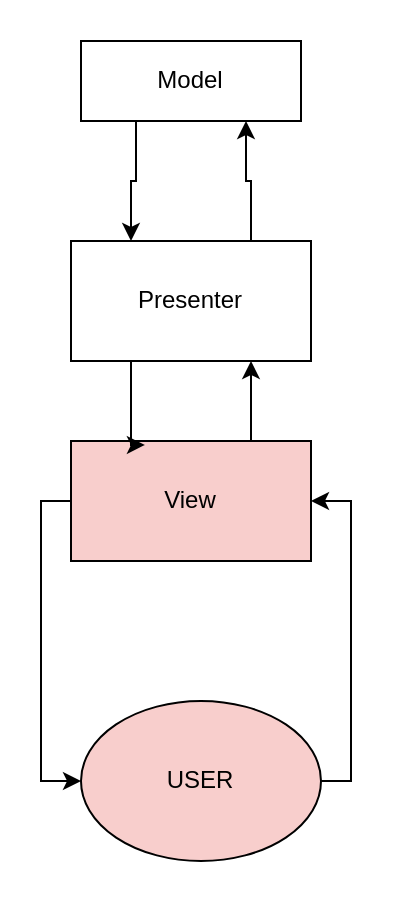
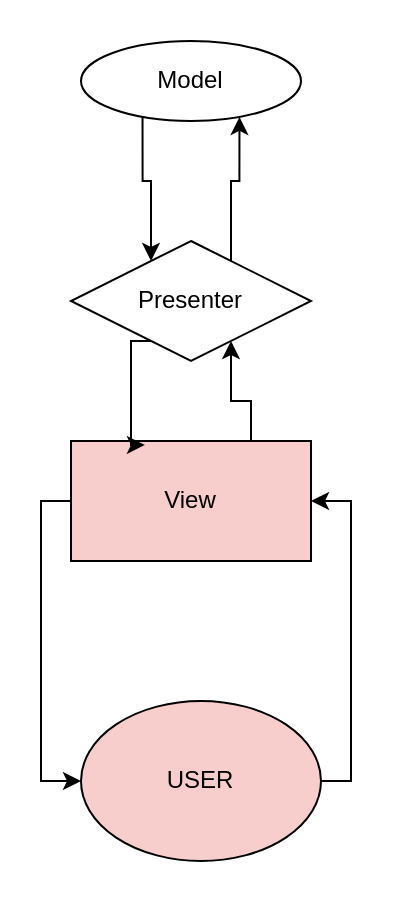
- <mxCell id="3" value="Model" style="rounded=0;whiteSpace=wrap;html=1;" vertex="1" parent="1"><mxGeometry x="40" y="20" width="110" height="40" as="geometry" /></mxCell>
+ <mxCell id="3" value="Model" style="ellipse;whiteSpace=wrap;html=1;" vertex="1" parent="1"><mxGeometry x="40" y="20" width="110" height="40" as="geometry" /></mxCell>
- <mxCell id="8" value="Presenter" style="rounded=0;whiteSpace=wrap;html=1;" vertex="1" parent="1"><mxGeometry x="35" y="120" width="120" height="60" as="geometry" /></mxCell>
+ <mxCell id="8" value="Presenter" style="rhombus;whiteSpace=wrap;html=1;" vertex="1" parent="1"><mxGeometry x="35" y="120" width="120" height="60" as="geometry" /></mxCell>
